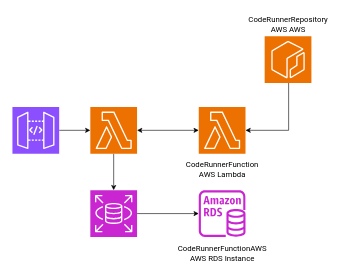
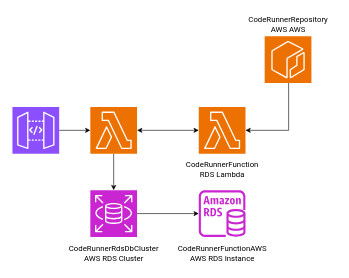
- <mxCell id="12" value="CodeRunnerFunction&lt;br style=&quot;font-size: 13px;&quot;&gt;AWS Lambda" style="text;html=1;align=center;verticalAlign=middle;resizable=0;points=[];autosize=1;strokeColor=none;fillColor=none;fontFamily=Roboto;fontSource=https%3A%2F%2Ffonts.googleapis.com%2Fcss%3Ffamily%3DRoboto;fontSize=13;" vertex="1" parent="1"><mxGeometry x="300" y="262" width="140" height="40" as="geometry" /></mxCell>
+ <mxCell id="12" value="CodeRunnerFunction&lt;br style=&quot;font-size: 13px;&quot;&gt;RDS Lambda" style="text;html=1;align=center;verticalAlign=middle;resizable=0;points=[];autosize=1;strokeColor=none;fillColor=none;fontFamily=Roboto;fontSource=https%3A%2F%2Ffonts.googleapis.com%2Fcss%3Ffamily%3DRoboto;fontSize=13;" vertex="1" parent="1"><mxGeometry x="300" y="262" width="140" height="40" as="geometry" /></mxCell>
+ <mxCell id="14" value="CodeRunnerRdsDbCluster&lt;br style=&quot;font-size: 13px;&quot;&gt;AWS RDS Cluster" style="text;html=1;align=center;verticalAlign=middle;resizable=0;points=[];autosize=1;strokeColor=none;fillColor=none;fontSize=13;fontFamily=Roboto;fontSource=https%3A%2F%2Ffonts.googleapis.com%2Fcss%3Ffamily%3DRoboto;" vertex="1" parent="1"><mxGeometry x="104" y="402" width="170" height="40" as="geometry" /></mxCell>
